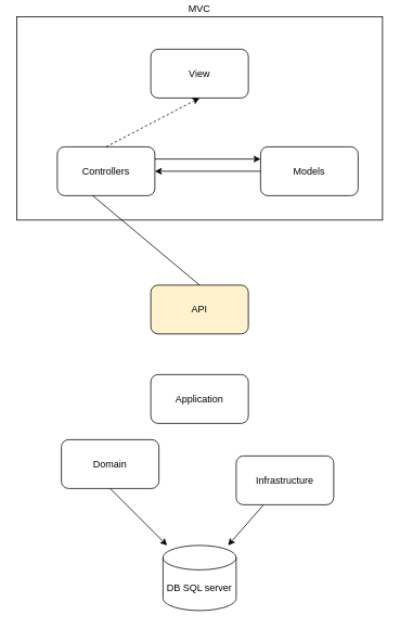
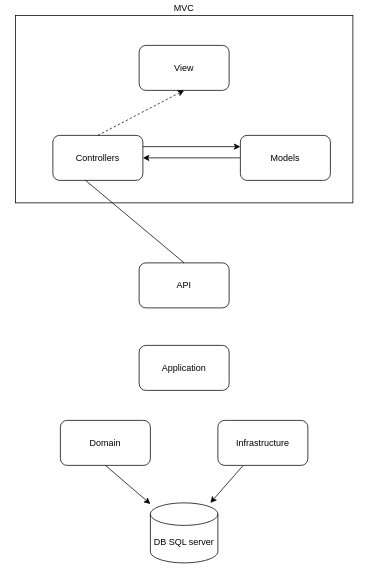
- <mxCell id="8" value="API" style="rounded=1;whiteSpace=wrap;html=1;fillColor=#fff2cc;" vertex="1" parent="1"><mxGeometry x="185" y="350" width="120" height="60" as="geometry" /></mxCell>
+ <mxCell id="8" value="API" style="rounded=1;whiteSpace=wrap;html=1;" vertex="1" parent="1"><mxGeometry x="185" y="350" width="120" height="60" as="geometry" /></mxCell>
- <mxCell id="5" value="Domain" style="rounded=1;whiteSpace=wrap;html=1;" parent="1" vertex="1"><mxGeometry x="75" y="540" width="120" height="60" as="geometry" /></mxCell>
+ <mxCell id="5" value="Domain" style="rounded=1;whiteSpace=wrap;html=1;" parent="1" vertex="1"><mxGeometry x="80" y="560" width="120" height="60" as="geometry" /></mxCell>
